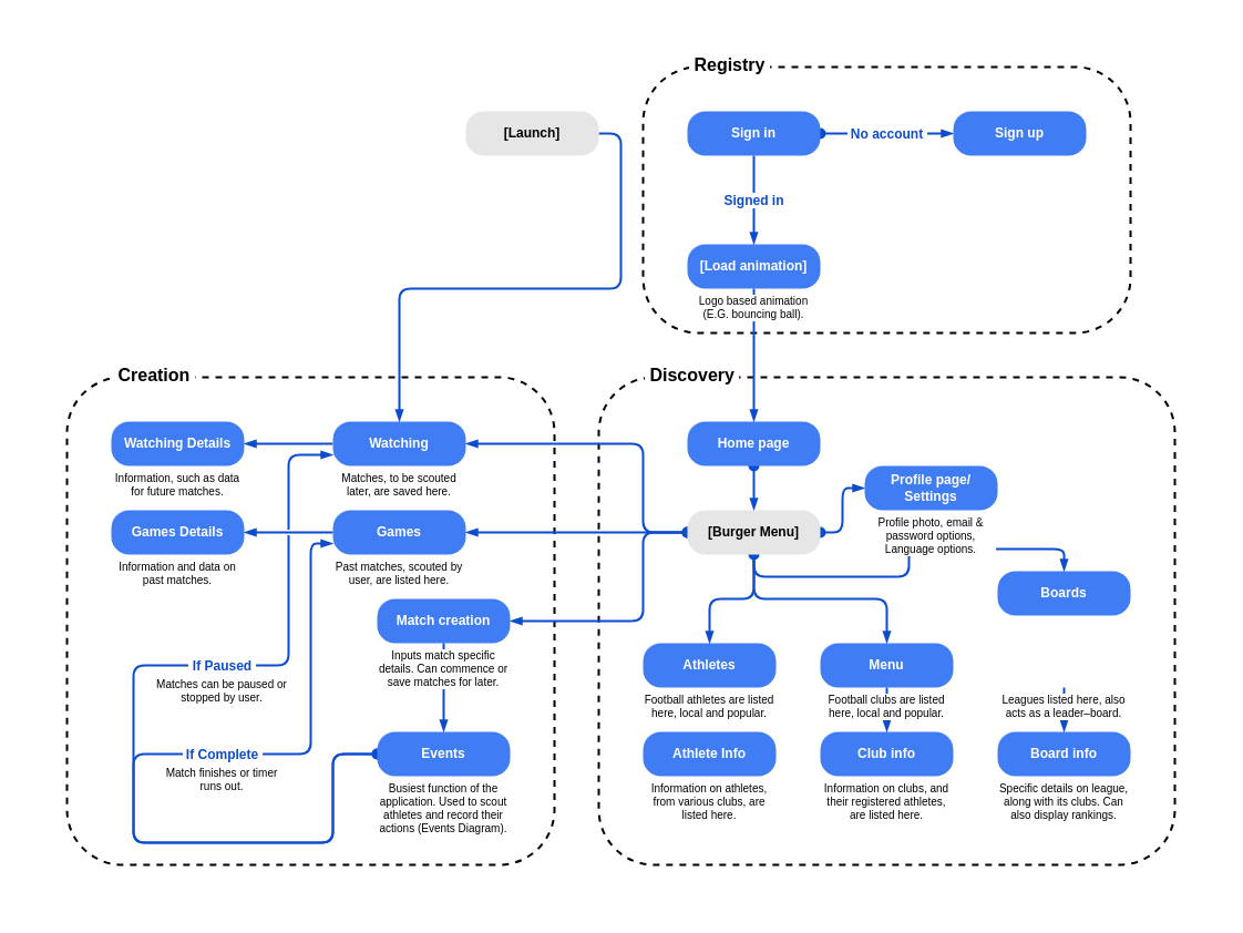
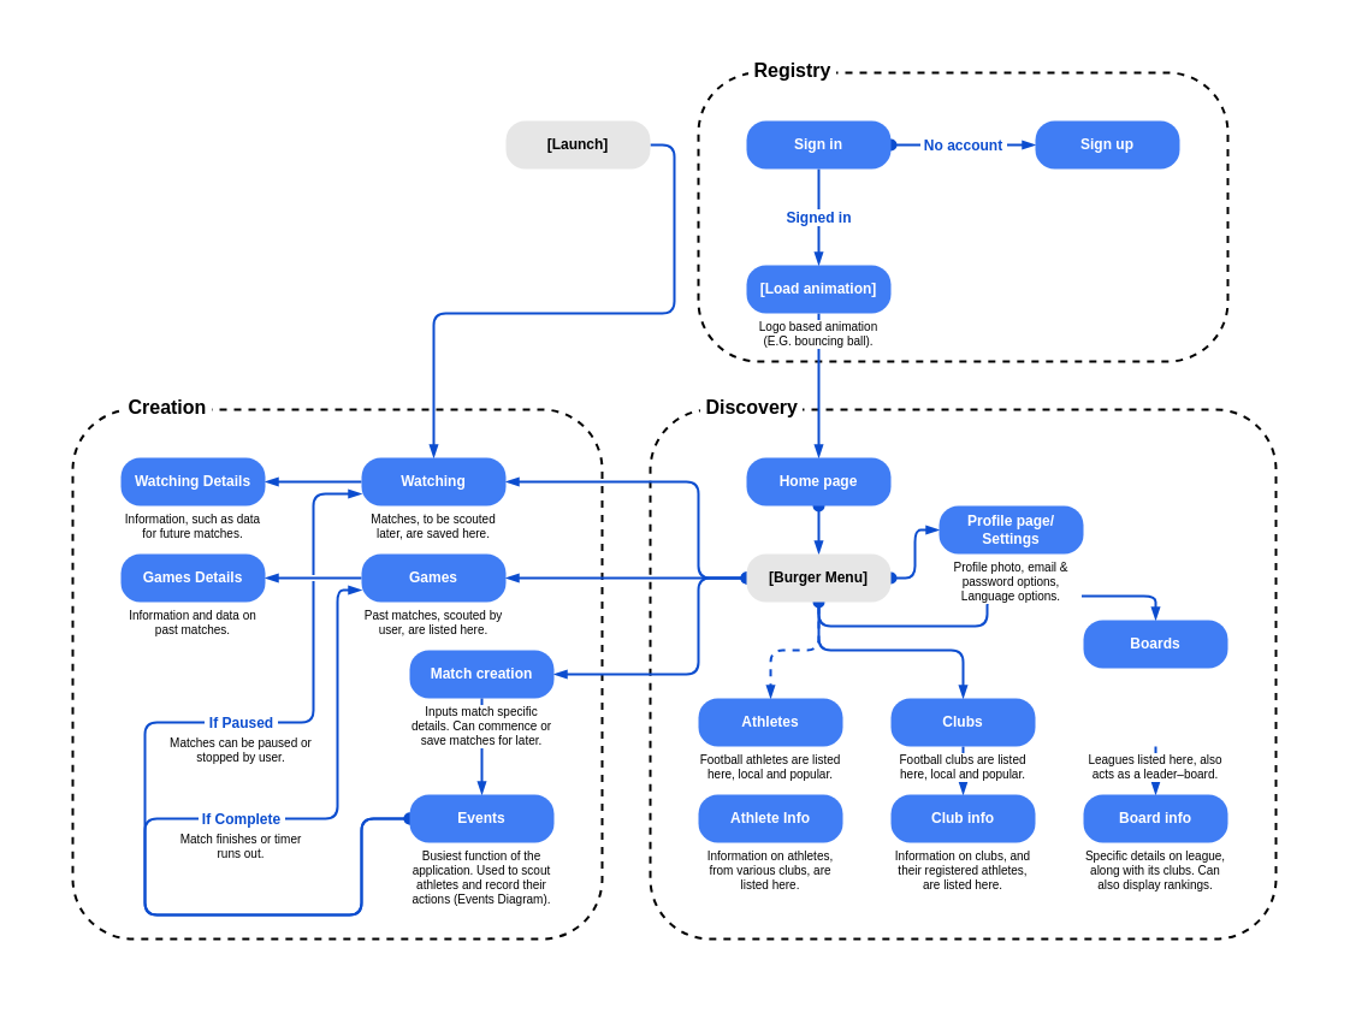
- <mxCell id="21" style="edgeStyle=orthogonalEdgeStyle;comic=0;orthogonalLoop=1;jettySize=auto;html=1;exitX=0.5;exitY=1;exitDx=0;exitDy=0;entryX=0.5;entryY=0;entryDx=0;entryDy=0;shadow=0;startFill=1;endArrow=blockThin;endFill=1;targetPerimeterSpacing=0;strokeWidth=2;fontSize=12;fontColor=#461055;startArrow=oval;jumpSize=6;startSize=8;strokeColor=#0C4DCF;" parent="1" source="25" target="59" edge="1"><mxGeometry relative="1" as="geometry" /></mxCell>
+ <mxCell id="21" style="edgeStyle=orthogonalEdgeStyle;comic=0;orthogonalLoop=1;jettySize=auto;html=1;exitX=0.5;exitY=1;exitDx=0;exitDy=0;entryX=0.5;entryY=0;entryDx=0;entryDy=0;shadow=0;startFill=1;endArrow=blockThin;endFill=1;targetPerimeterSpacing=0;strokeWidth=2;fontSize=12;fontColor=#461055;startArrow=oval;jumpSize=6;startSize=8;strokeColor=#0C4DCF;dashed=1;" parent="1" source="25" target="59" edge="1"><mxGeometry relative="1" as="geometry" /></mxCell>
- <mxCell id="60" value="Menu" style="rounded=1;whiteSpace=wrap;html=1;strokeColor=none;glass=0;comic=0;shadow=0;fontFamily=Helvetica;fontStyle=1;arcSize=40;fillColor=#407DF4;fontColor=#FFFFFF;" parent="1" vertex="1"><mxGeometry x="740" y="580" width="120" height="40" as="geometry" /></mxCell>
+ <mxCell id="60" value="Clubs" style="rounded=1;whiteSpace=wrap;html=1;strokeColor=none;glass=0;comic=0;shadow=0;fontFamily=Helvetica;fontStyle=1;arcSize=40;fillColor=#407DF4;fontColor=#FFFFFF;" parent="1" vertex="1"><mxGeometry x="740" y="580" width="120" height="40" as="geometry" /></mxCell>
